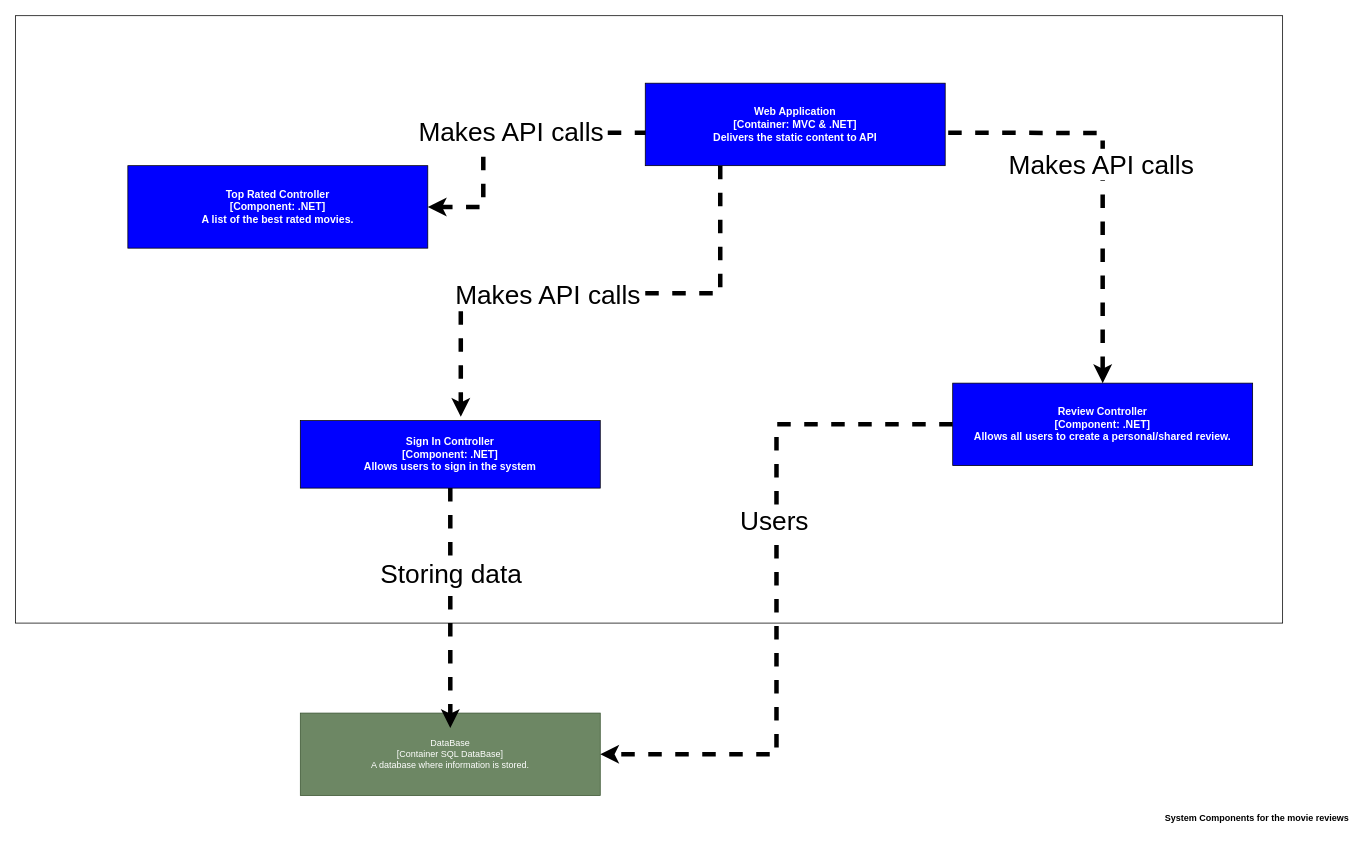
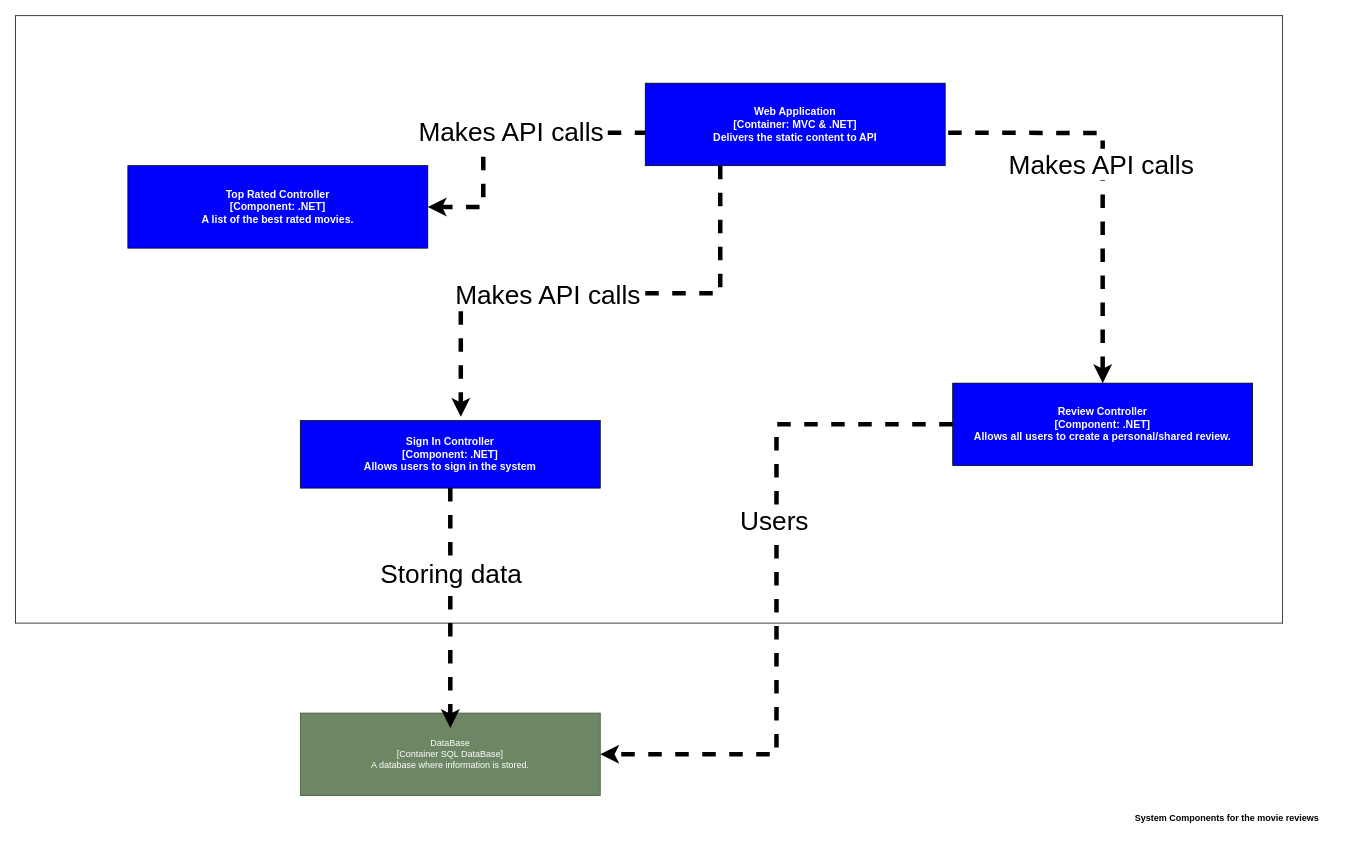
- <mxCell id="2" value="&lt;b&gt;System Components for the movie reviews&lt;/b&gt;" style="text;html=1;strokeColor=none;fillColor=none;align=center;verticalAlign=middle;whiteSpace=wrap;rounded=0;" parent="1" vertex="1"><mxGeometry x="1551" y="1080" width="250" height="20" as="geometry" /></mxCell>
+ <mxCell id="2" value="&lt;b&gt;System Components for the movie reviews&lt;/b&gt;" style="text;html=1;strokeColor=none;fillColor=none;align=center;verticalAlign=middle;whiteSpace=wrap;rounded=0;" parent="1" vertex="1"><mxGeometry x="1511" y="1080" width="250" height="20" as="geometry" /></mxCell>
